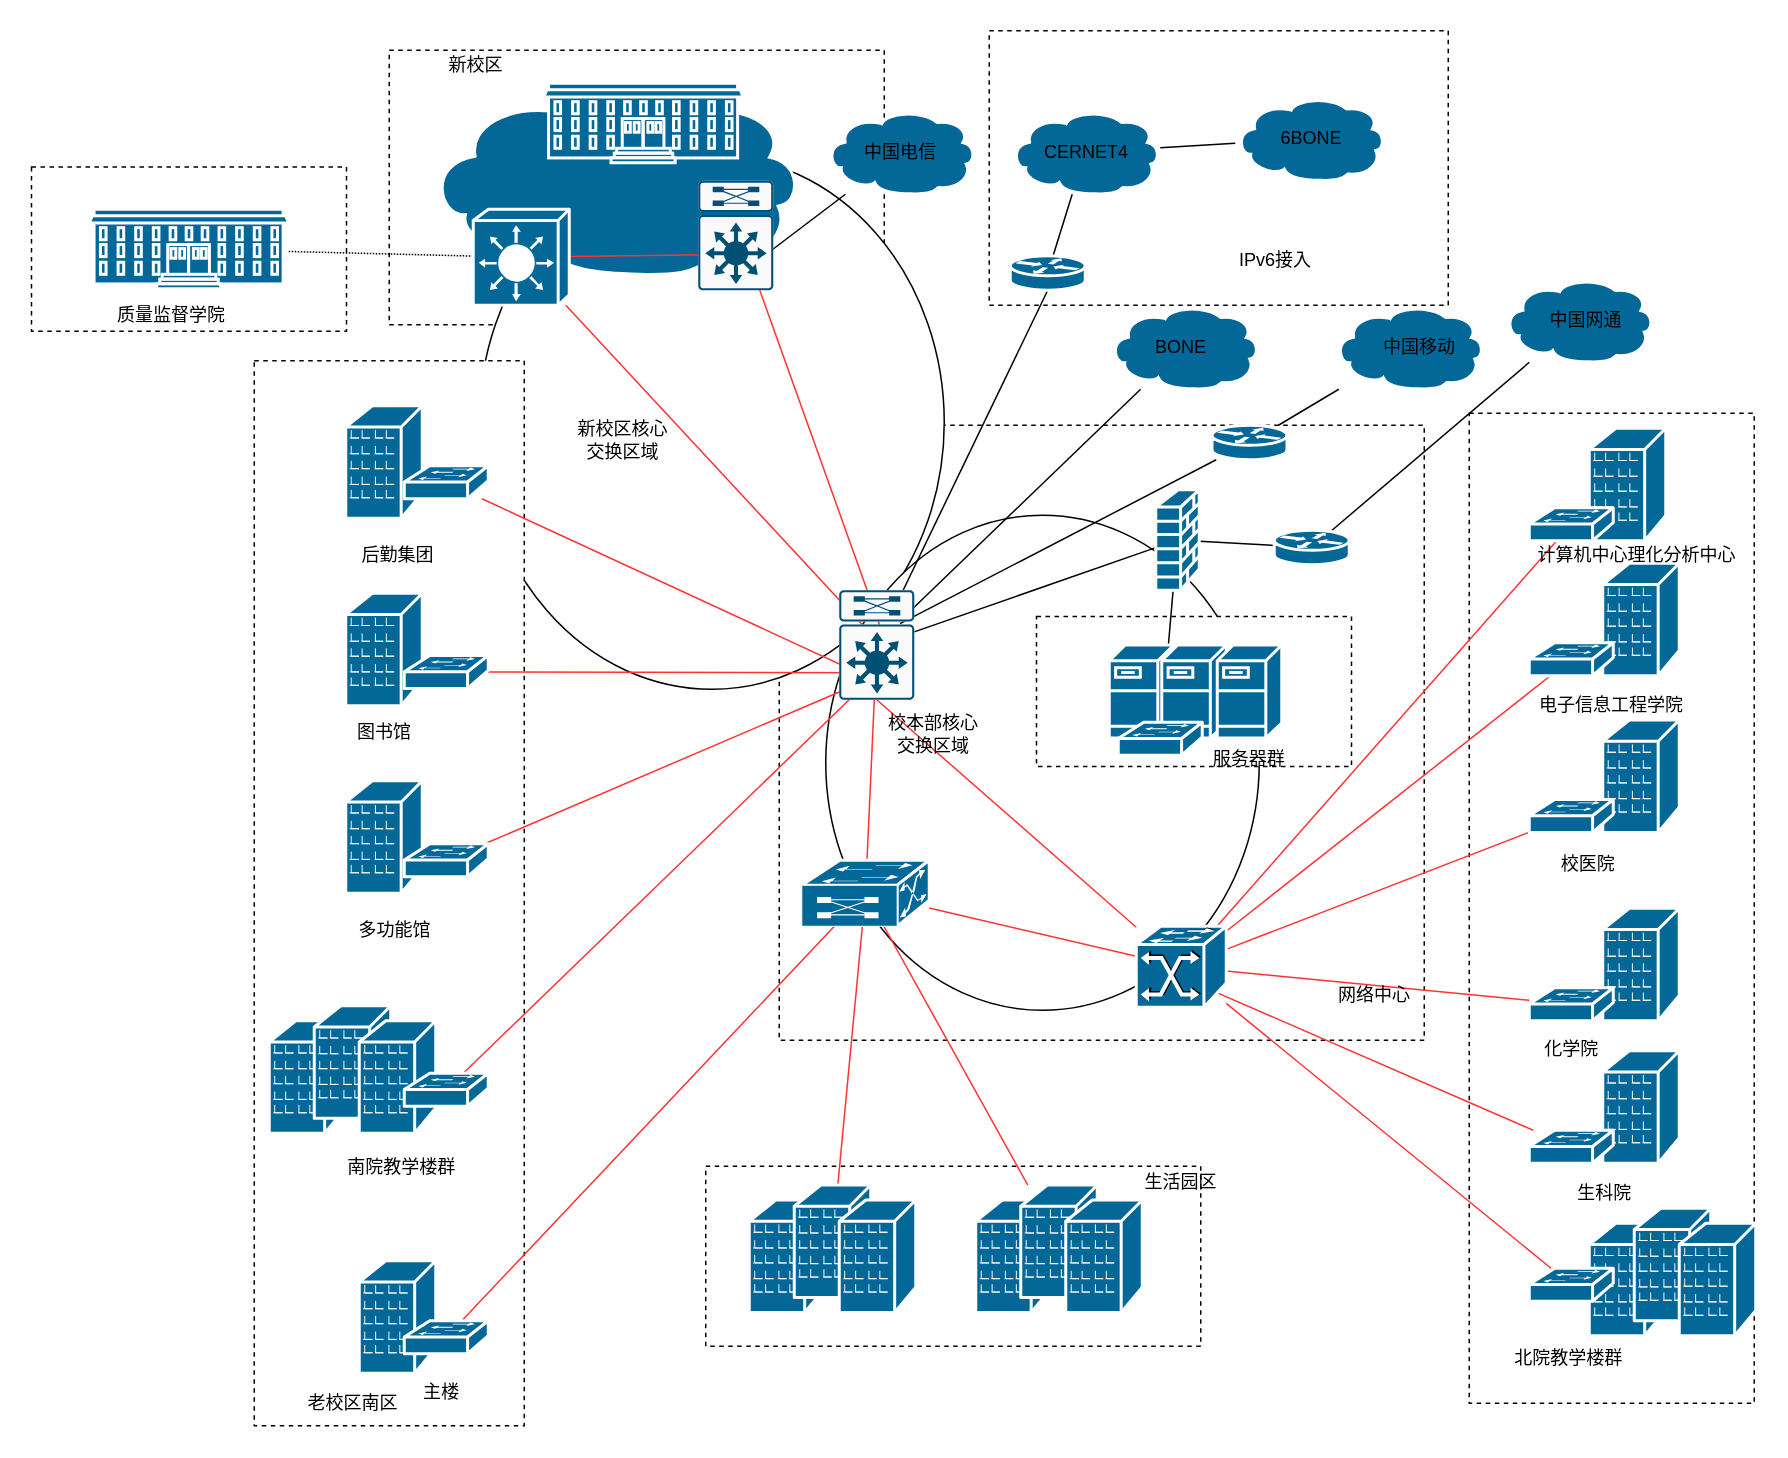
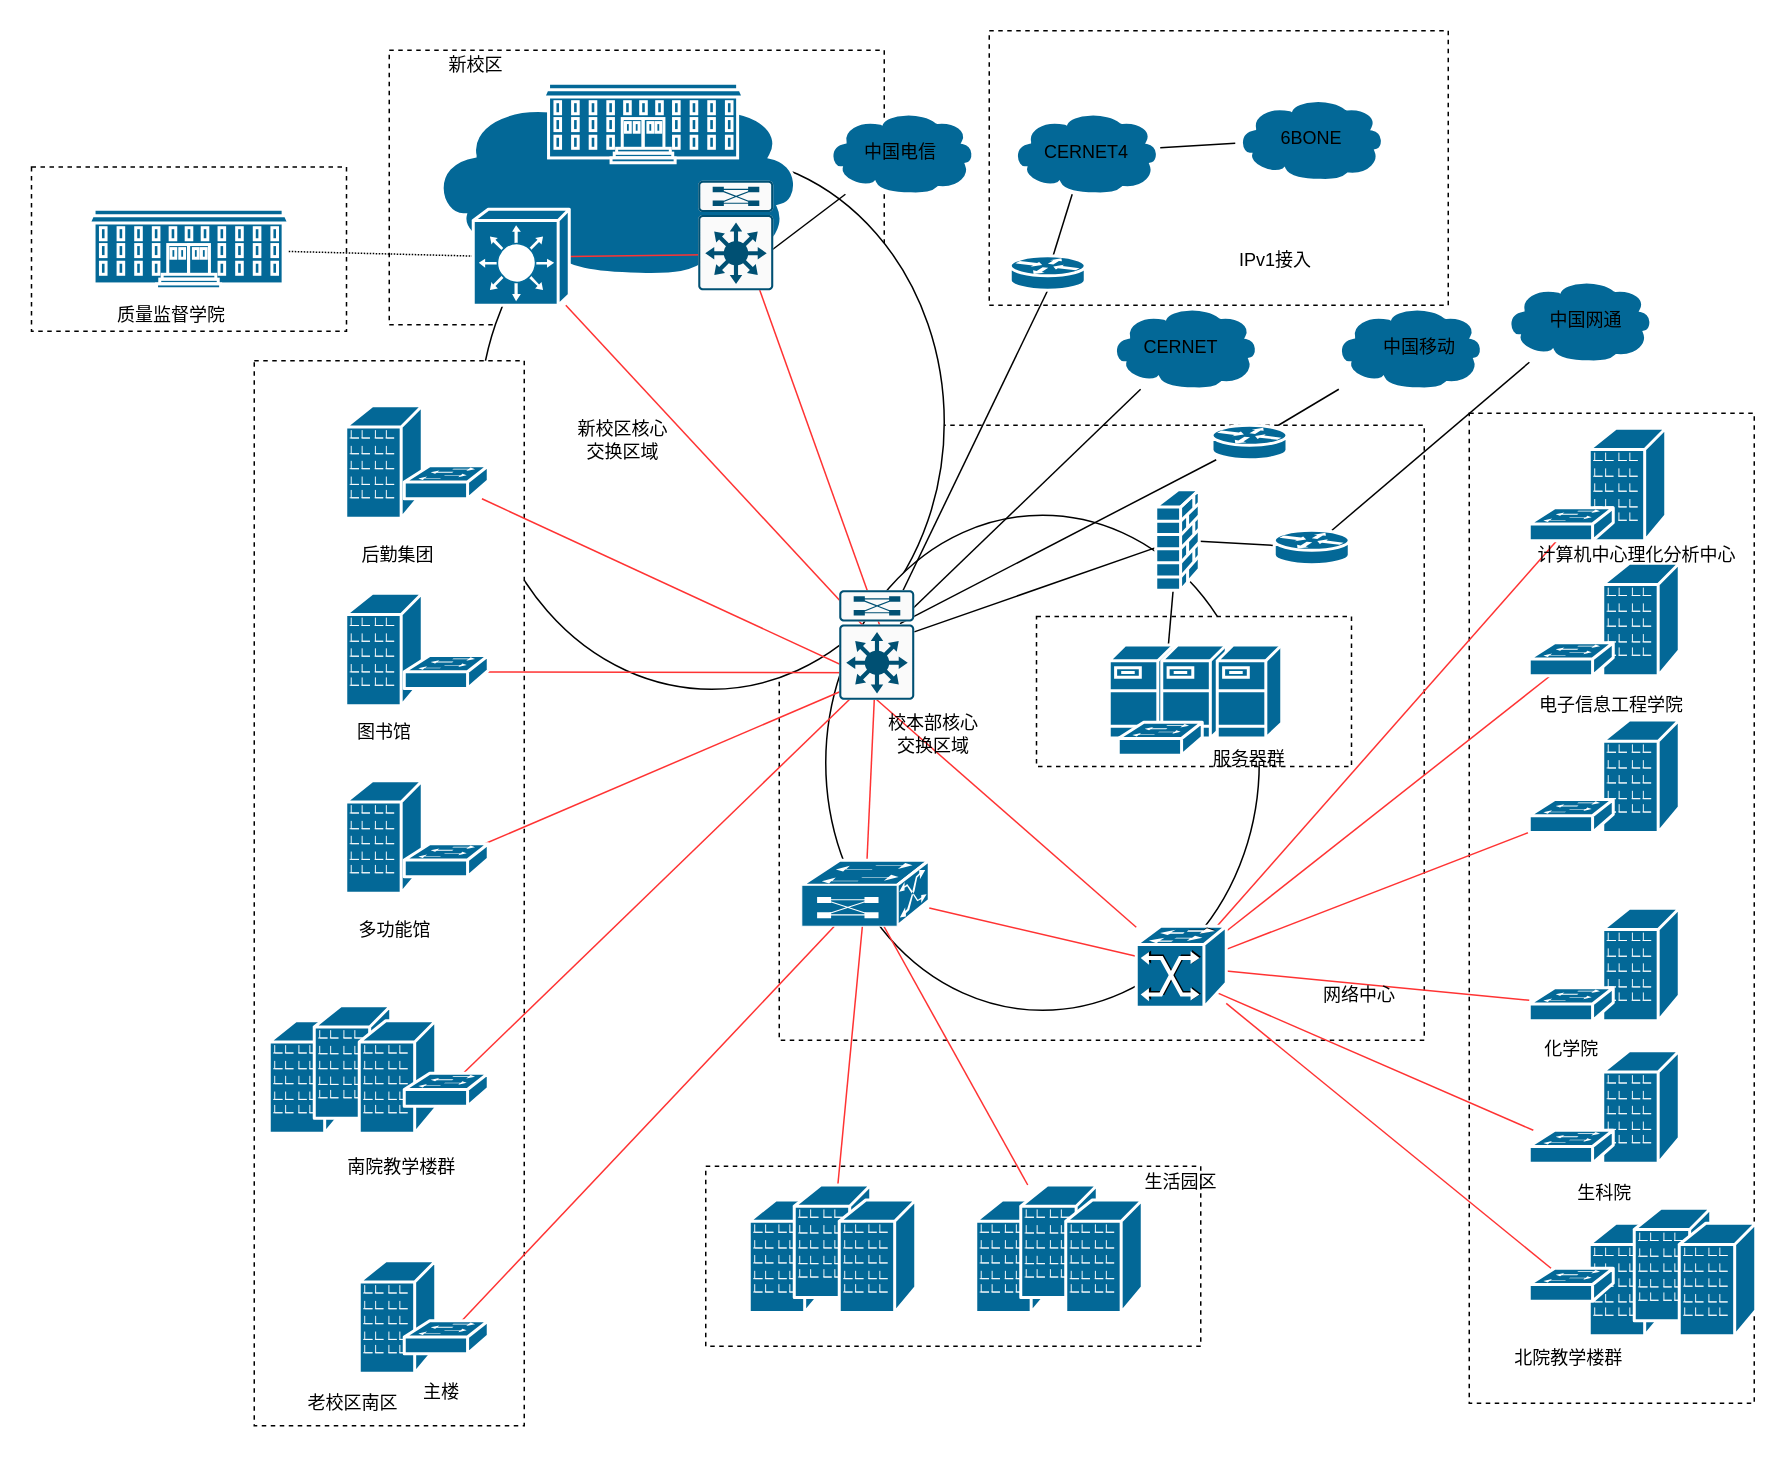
- <mxCell id="103" value="IPv6接入" style="text;html=1;strokeColor=none;fillColor=none;align=center;verticalAlign=middle;whiteSpace=wrap;rounded=0;" vertex="1" parent="1"><mxGeometry x="817" y="163" width="66" height="20" as="geometry" /></mxCell>
+ <mxCell id="103" value="IPv1接入" style="text;html=1;strokeColor=none;fillColor=none;align=center;verticalAlign=middle;whiteSpace=wrap;rounded=0;" vertex="1" parent="1"><mxGeometry x="817" y="163" width="66" height="20" as="geometry" /></mxCell>
- <mxCell id="105" value="BONE" style="text;html=1;strokeColor=none;fillColor=none;align=center;verticalAlign=middle;whiteSpace=wrap;rounded=0;" vertex="1" parent="1"><mxGeometry x="754" y="221" width="66" height="20" as="geometry" /></mxCell>
+ <mxCell id="105" value="CERNET" style="text;html=1;strokeColor=none;fillColor=none;align=center;verticalAlign=middle;whiteSpace=wrap;rounded=0;" vertex="1" parent="1"><mxGeometry x="754" y="221" width="66" height="20" as="geometry" /></mxCell>
- <mxCell id="119" value="校医院" style="text;html=1;strokeColor=none;fillColor=none;align=center;verticalAlign=middle;whiteSpace=wrap;rounded=0;" vertex="1" parent="1"><mxGeometry x="1015" y="566" width="87" height="20" as="geometry" /></mxCell>
- <mxCell id="98" value="网络中心" style="text;html=1;strokeColor=none;fillColor=none;align=center;verticalAlign=middle;whiteSpace=wrap;rounded=0;" vertex="1" parent="1"><mxGeometry x="883" y="653" width="66" height="20" as="geometry" /></mxCell>
+ <mxCell id="98" value="网络中心" style="text;html=1;strokeColor=none;fillColor=none;align=center;verticalAlign=middle;whiteSpace=wrap;rounded=0;" vertex="1" parent="1"><mxGeometry x="873" y="653" width="66" height="20" as="geometry" /></mxCell>
